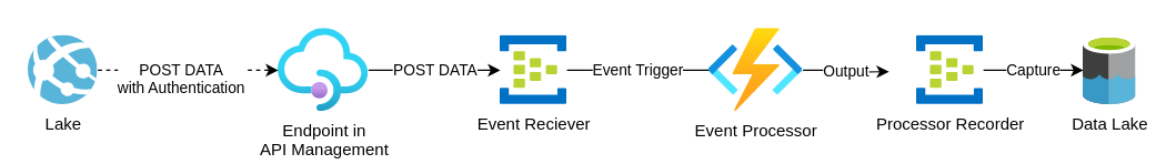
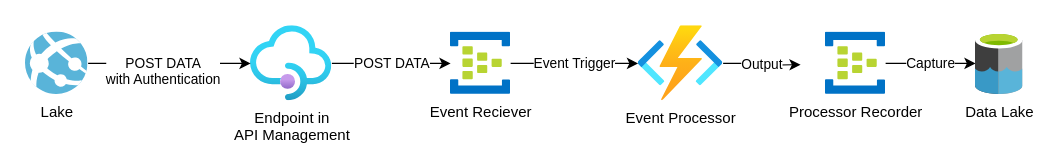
- <mxCell id="11" value="&lt;br&gt;POST DATA&lt;br&gt;with Authentication" style="edgeStyle=orthogonalEdgeStyle;rounded=0;orthogonalLoop=1;jettySize=auto;html=1;dashed=1;" edge="1" parent="1" source="12" target="5"><mxGeometry x="-0.077" relative="1" as="geometry"><Array as="points"><mxPoint x="90" y="50" /><mxPoint x="90" y="50" /></Array><mxPoint as="offset" /></mxGeometry></mxCell>
+ <mxCell id="11" value="&lt;br&gt;POST DATA&lt;br&gt;with Authentication" style="edgeStyle=orthogonalEdgeStyle;rounded=0;orthogonalLoop=1;jettySize=auto;html=1;" edge="1" parent="1" source="12" target="5"><mxGeometry x="-0.077" relative="1" as="geometry"><Array as="points"><mxPoint x="90" y="50" /><mxPoint x="90" y="50" /></Array><mxPoint as="offset" /></mxGeometry></mxCell>
- <mxCell id="6" value="Event Trigger" style="edgeStyle=orthogonalEdgeStyle;rounded=0;orthogonalLoop=1;jettySize=auto;html=1;endArrow=none;" edge="1" parent="1" source="7" target="3"><mxGeometry relative="1" as="geometry" /></mxCell>
+ <mxCell id="6" value="Event Trigger" style="edgeStyle=orthogonalEdgeStyle;rounded=0;orthogonalLoop=1;jettySize=auto;html=1;" edge="1" parent="1" source="7" target="3"><mxGeometry relative="1" as="geometry" /></mxCell>
